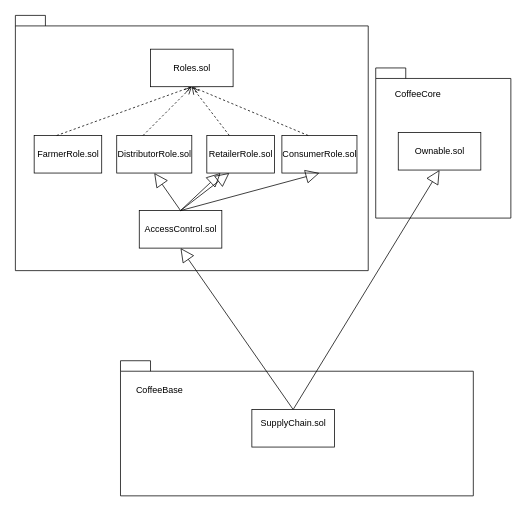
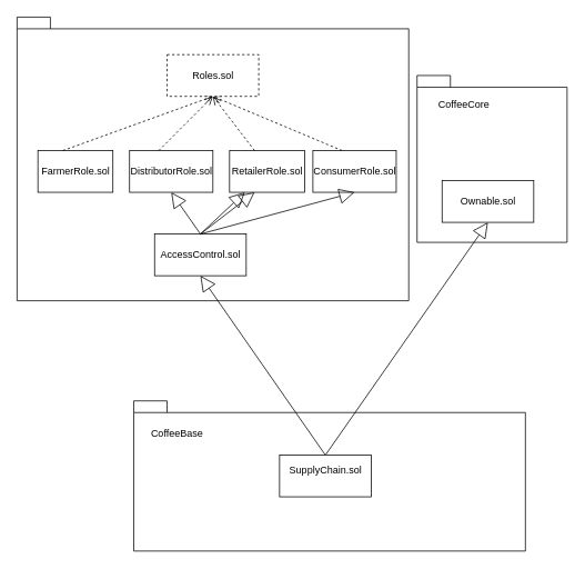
- <mxCell id="15" value="Roles.sol&lt;br&gt;" style="html=1;" vertex="1" parent="1"><mxGeometry x="200" y="65" width="110" height="50" as="geometry" /></mxCell>
+ <mxCell id="15" value="Roles.sol&lt;br&gt;" style="html=1;dashed=1;" vertex="1" parent="1"><mxGeometry x="200" y="65" width="110" height="50" as="geometry" /></mxCell>
- <mxCell id="23" value="&lt;span&gt;Ownable.sol&lt;/span&gt;" style="html=1;" vertex="1" parent="1"><mxGeometry x="530" y="176" width="110" height="50" as="geometry" /></mxCell>
+ <mxCell id="23" value="&lt;span&gt;Ownable.sol&lt;/span&gt;" style="html=1;" vertex="1" parent="1"><mxGeometry x="530" y="216" width="110" height="50" as="geometry" /></mxCell>
